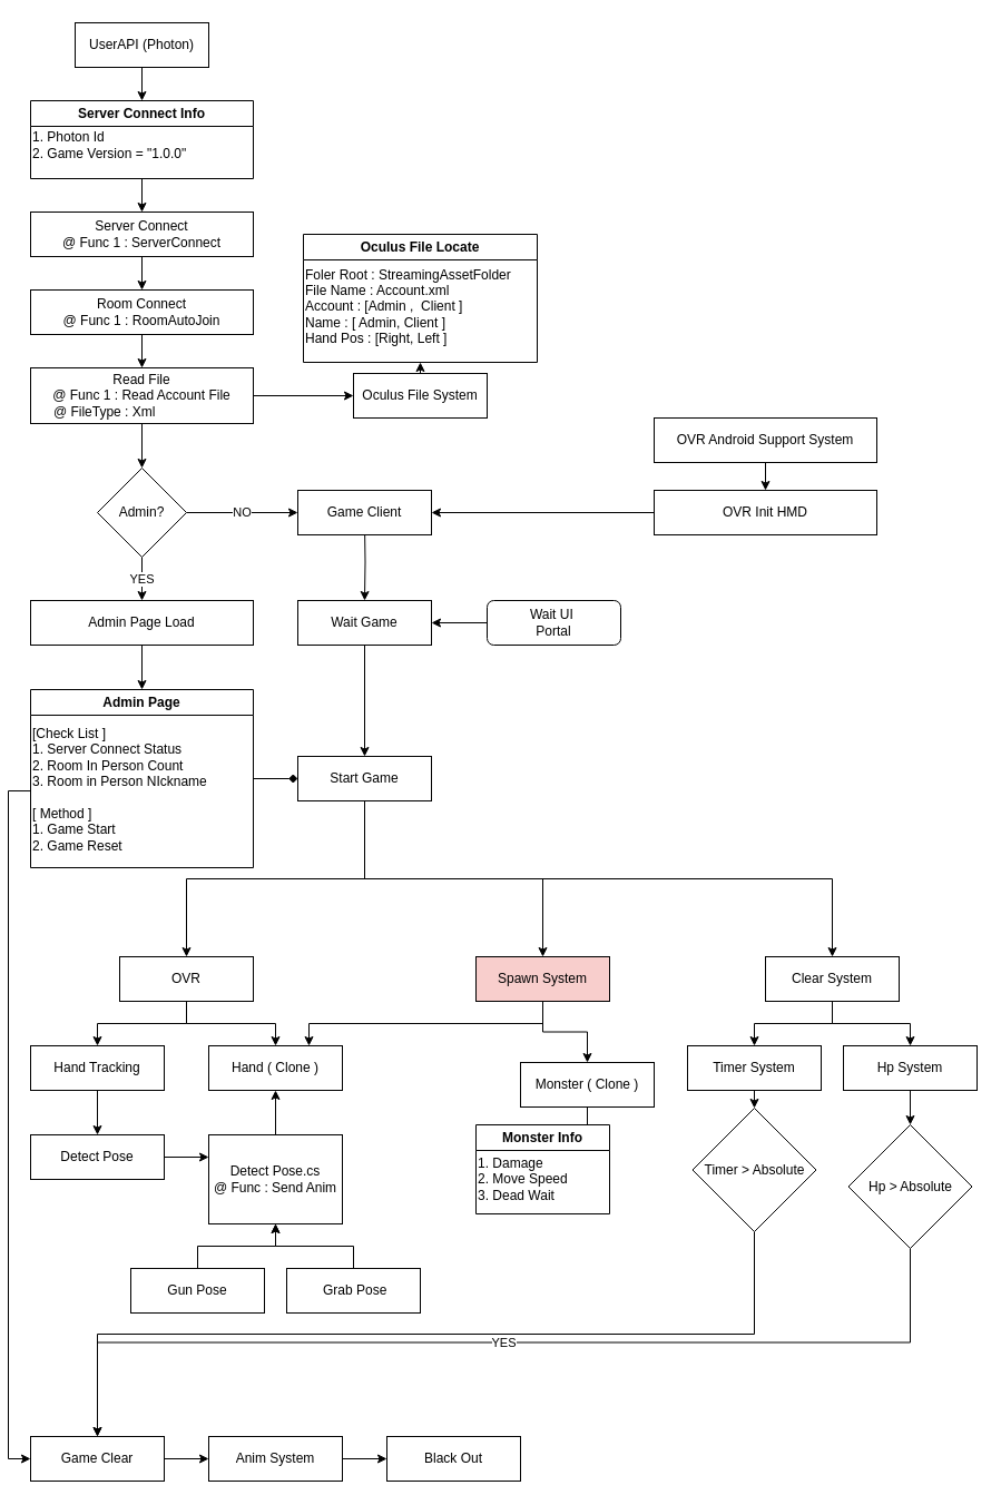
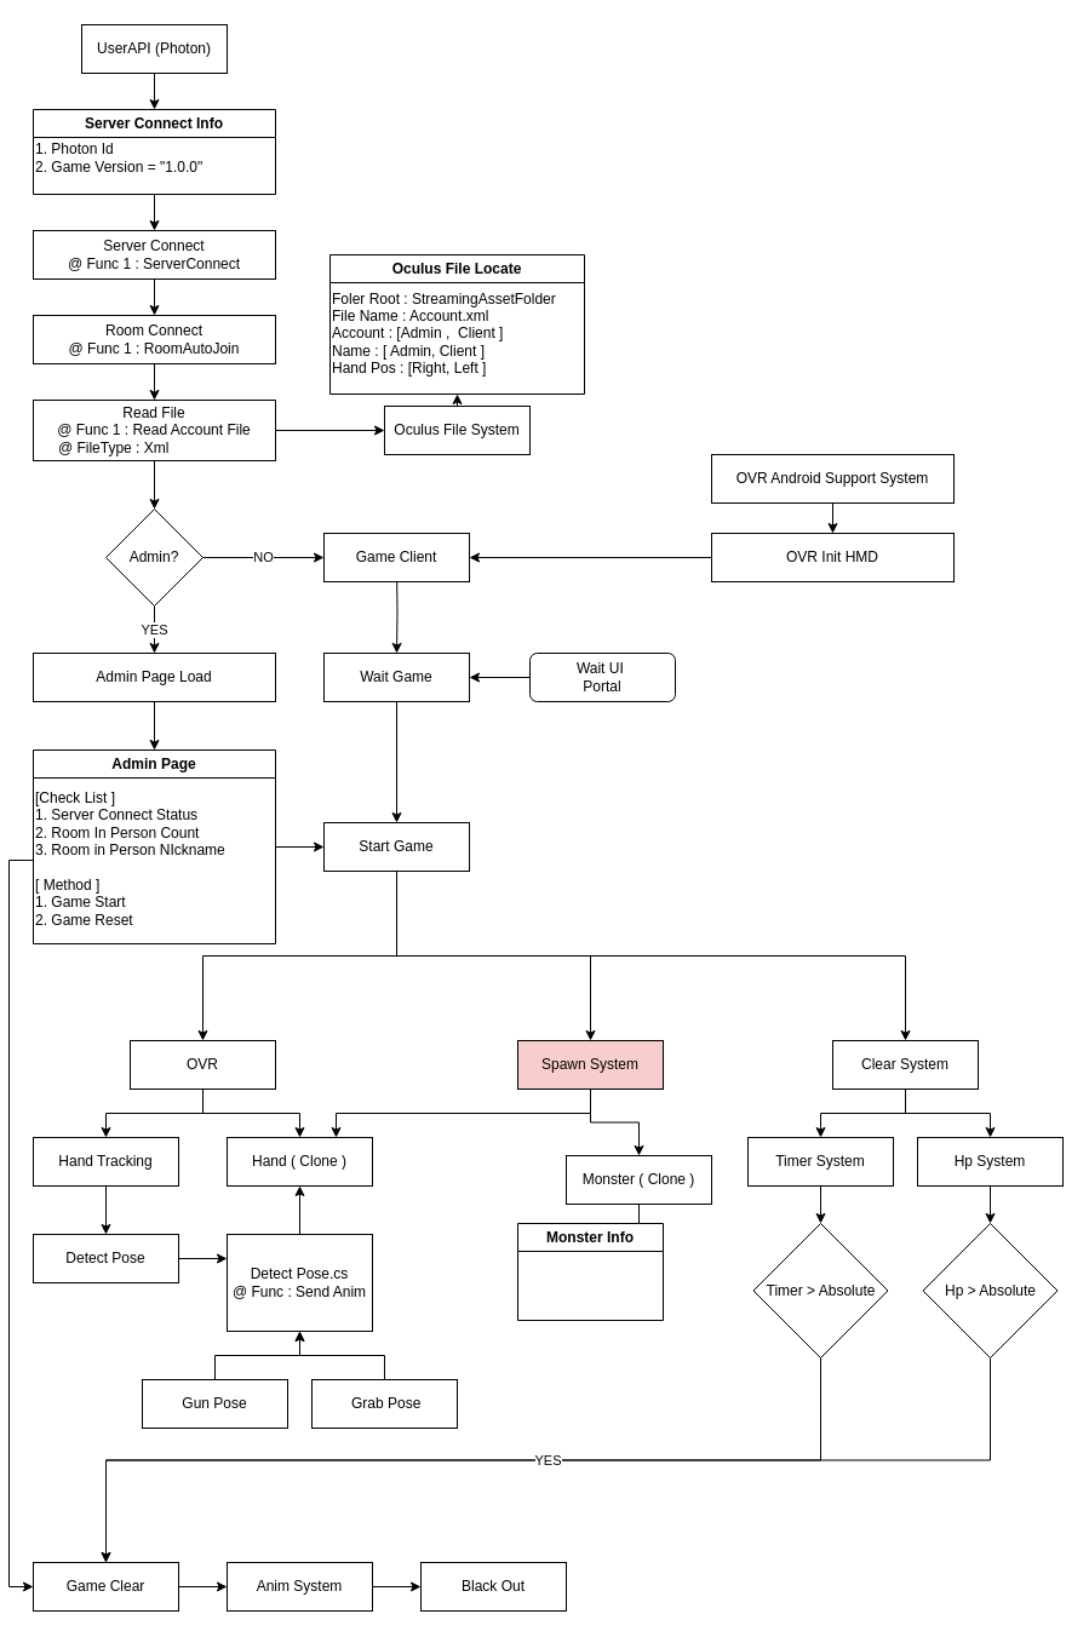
- <mxCell id="18" style="edgeStyle=orthogonalEdgeStyle;rounded=0;orthogonalLoop=1;jettySize=auto;html=1;exitX=1;exitY=0.5;exitDx=0;exitDy=0;entryX=0;entryY=0.5;entryDx=0;entryDy=0;endArrow=diamond;" edge="1" parent="1" source="19" target="26"><mxGeometry relative="1" as="geometry" /></mxCell>
+ <mxCell id="18" style="edgeStyle=orthogonalEdgeStyle;rounded=0;orthogonalLoop=1;jettySize=auto;html=1;exitX=1;exitY=0.5;exitDx=0;exitDy=0;entryX=0;entryY=0.5;entryDx=0;entryDy=0;" edge="1" parent="1" source="19" target="26"><mxGeometry relative="1" as="geometry" /></mxCell>
- <mxCell id="64" value="Timer &amp;gt; Absolute" style="rhombus;whiteSpace=wrap;html=1;" vertex="1" parent="1"><mxGeometry x="614.5" y="995" width="111" height="111" as="geometry" /></mxCell>
+ <mxCell id="64" value="Timer &amp;gt; Absolute" style="rhombus;whiteSpace=wrap;html=1;" vertex="1" parent="1"><mxGeometry x="614.5" y="1010" width="111" height="111" as="geometry" /></mxCell>
- <mxCell id="52" value="1. Damage&lt;br&gt;2. Move Speed&lt;br&gt;3. Dead Wait" style="text;html=1;align=left;verticalAlign=middle;resizable=0;points=[];autosize=1;strokeColor=none;fillColor=none;" vertex="1" parent="51"><mxGeometry y="19" width="100" height="60" as="geometry" /></mxCell>
